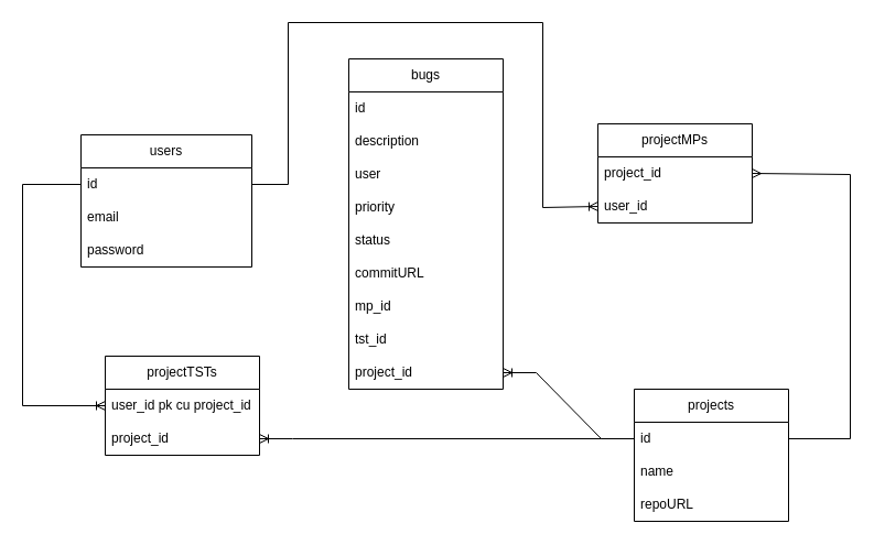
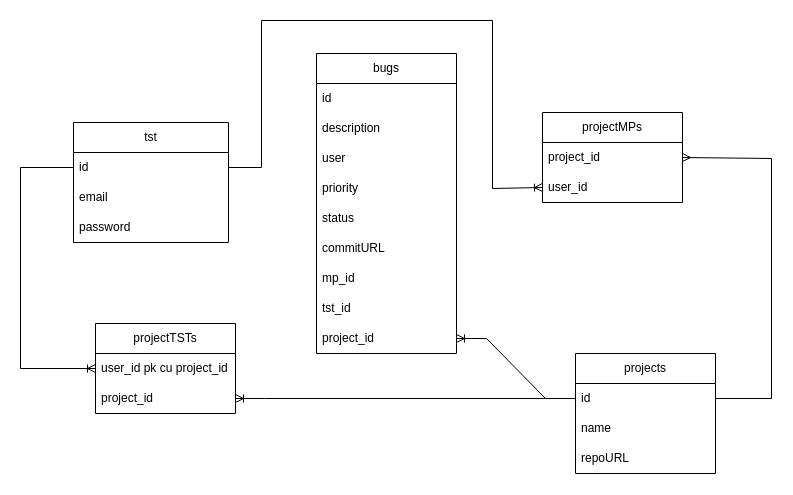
- <mxCell id="2" value="users" style="swimlane;fontStyle=0;childLayout=stackLayout;horizontal=1;startSize=30;horizontalStack=0;resizeParent=1;resizeParentMax=0;resizeLast=0;collapsible=1;marginBottom=0;whiteSpace=wrap;html=1;" parent="1" vertex="1"><mxGeometry x="73" y="122" width="155" height="120" as="geometry" /></mxCell>
+ <mxCell id="2" value="tst" style="swimlane;fontStyle=0;childLayout=stackLayout;horizontal=1;startSize=30;horizontalStack=0;resizeParent=1;resizeParentMax=0;resizeLast=0;collapsible=1;marginBottom=0;whiteSpace=wrap;html=1;" parent="1" vertex="1"><mxGeometry x="73" y="122" width="155" height="120" as="geometry" /></mxCell>
